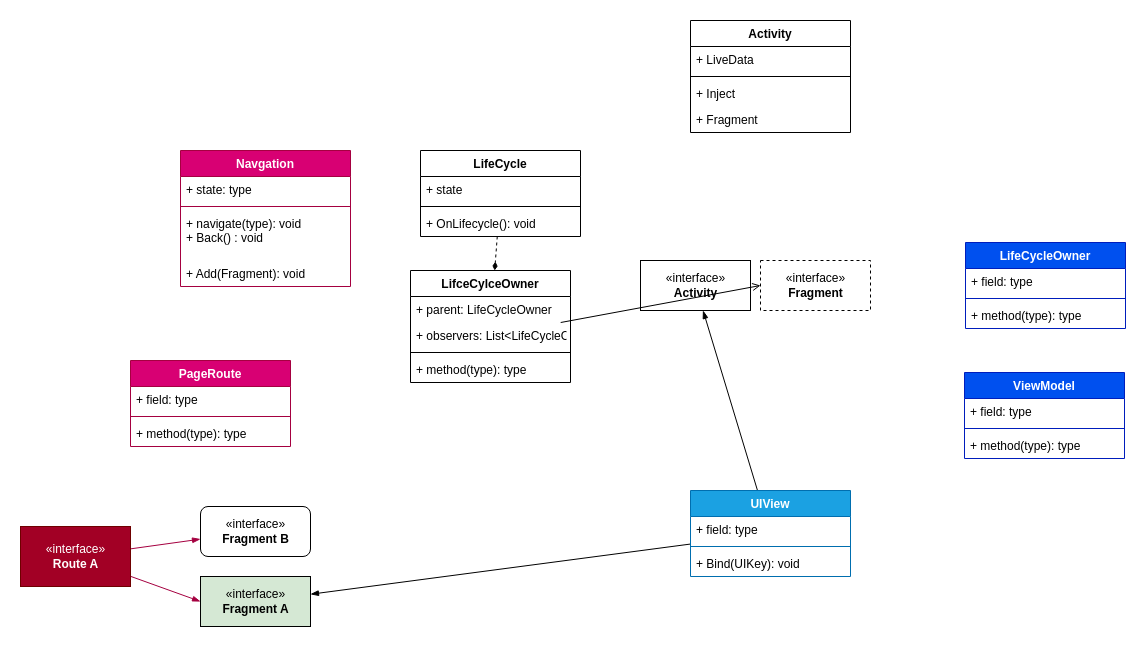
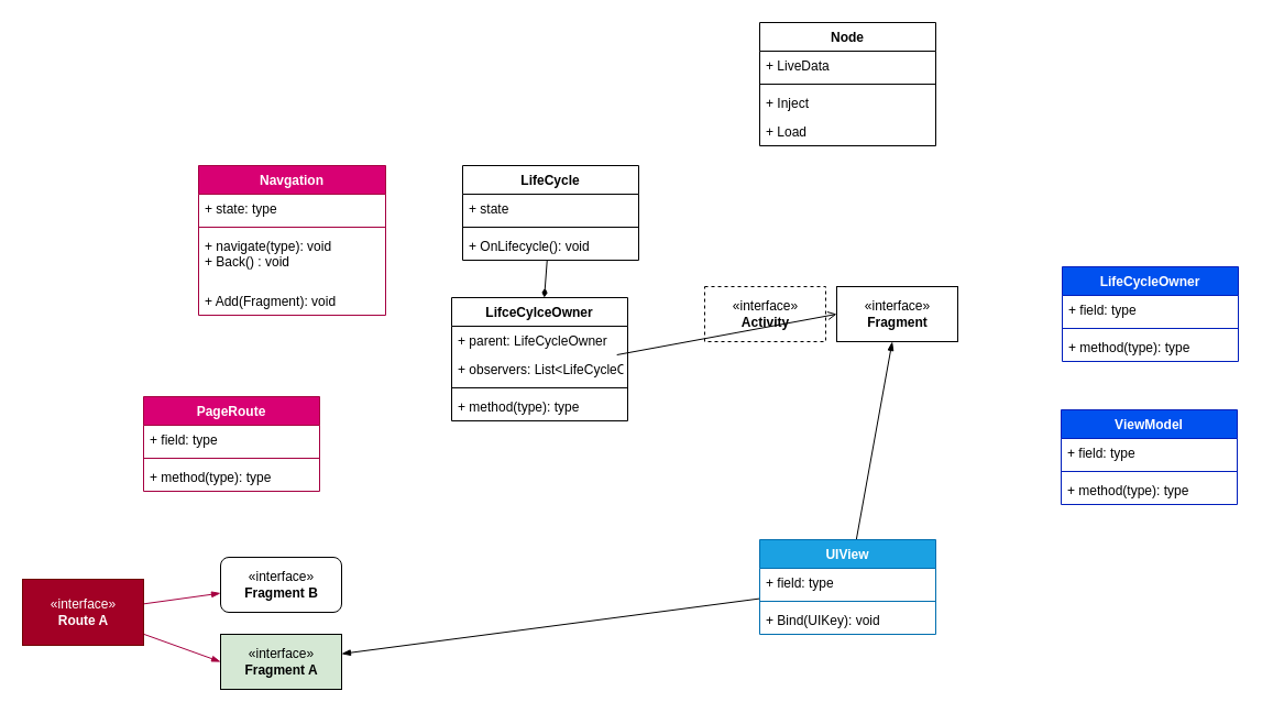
- <mxCell id="7" value="Activity" style="swimlane;fontStyle=1;align=center;verticalAlign=top;childLayout=stackLayout;horizontal=1;startSize=26;horizontalStack=0;resizeParent=1;resizeParentMax=0;resizeLast=0;collapsible=1;marginBottom=0;" vertex="1" parent="1"><mxGeometry x="690" y="20" width="160" height="112" as="geometry" /></mxCell>
+ <mxCell id="7" value="Node" style="swimlane;fontStyle=1;align=center;verticalAlign=top;childLayout=stackLayout;horizontal=1;startSize=26;horizontalStack=0;resizeParent=1;resizeParentMax=0;resizeLast=0;collapsible=1;marginBottom=0;" vertex="1" parent="1"><mxGeometry x="690" y="20" width="160" height="112" as="geometry" /></mxCell>
- <mxCell id="11" value="+ Fragment" style="text;strokeColor=none;fillColor=none;align=left;verticalAlign=top;spacingLeft=4;spacingRight=4;overflow=hidden;rotatable=0;points=[[0,0.5],[1,0.5]];portConstraint=eastwest;" vertex="1" parent="7"><mxGeometry y="86" width="160" height="26" as="geometry" /></mxCell>
+ <mxCell id="11" value="+ Load" style="text;strokeColor=none;fillColor=none;align=left;verticalAlign=top;spacingLeft=4;spacingRight=4;overflow=hidden;rotatable=0;points=[[0,0.5],[1,0.5]];portConstraint=eastwest;" vertex="1" parent="7"><mxGeometry y="86" width="160" height="26" as="geometry" /></mxCell>
- <mxCell id="2" style="edgeStyle=none;html=1;endArrow=diamondThin;endFill=1;dashed=1;" edge="1" parent="1" source="3" target="16"><mxGeometry relative="1" as="geometry" /></mxCell>
+ <mxCell id="2" style="edgeStyle=none;html=1;endArrow=diamondThin;endFill=1;" edge="1" parent="1" source="3" target="16"><mxGeometry relative="1" as="geometry" /></mxCell>
- <mxCell id="36" value="«interface»&lt;br&gt;&lt;b&gt;Activity&lt;/b&gt;" style="html=1;" vertex="1" parent="1"><mxGeometry x="640" y="260" width="110" height="50" as="geometry" /></mxCell>
+ <mxCell id="36" value="«interface»&lt;br&gt;&lt;b&gt;Activity&lt;/b&gt;" style="html=1;dashed=1;" vertex="1" parent="1"><mxGeometry x="640" y="260" width="110" height="50" as="geometry" /></mxCell>
- <mxCell id="37" value="«interface»&lt;br&gt;&lt;b&gt;Fragment&lt;/b&gt;" style="html=1;dashed=1;" vertex="1" parent="1"><mxGeometry x="760" y="260" width="110" height="50" as="geometry" /></mxCell>
+ <mxCell id="37" value="«interface»&lt;br&gt;&lt;b&gt;Fragment&lt;/b&gt;" style="html=1;" vertex="1" parent="1"><mxGeometry x="760" y="260" width="110" height="50" as="geometry" /></mxCell>
- <mxCell id="30" style="edgeStyle=none;html=1;endArrow=blockThin;endFill=1;" edge="1" parent="1" source="32" target="36"><mxGeometry relative="1" as="geometry" /></mxCell>
+ <mxCell id="30" style="edgeStyle=none;html=1;endArrow=blockThin;endFill=1;" edge="1" parent="1" source="32" target="37"><mxGeometry relative="1" as="geometry" /></mxCell>
